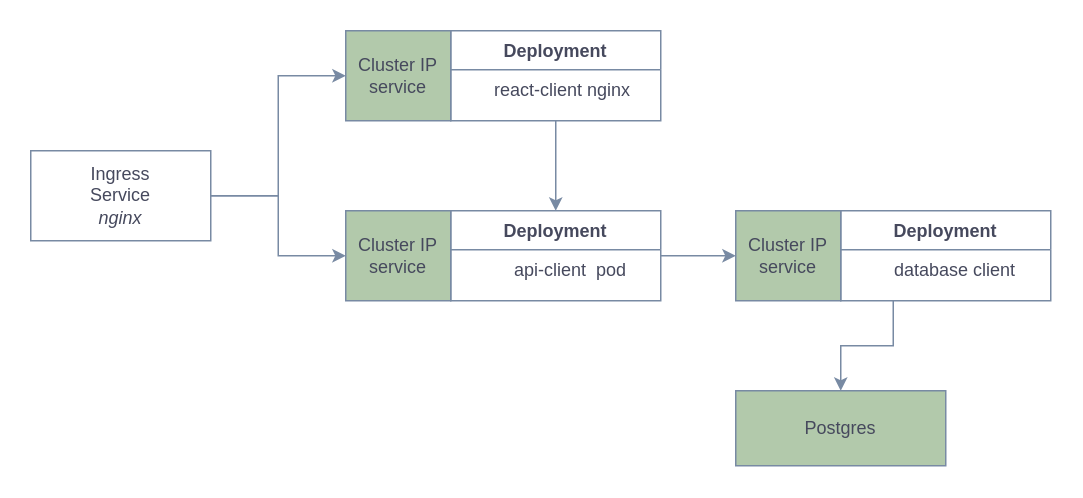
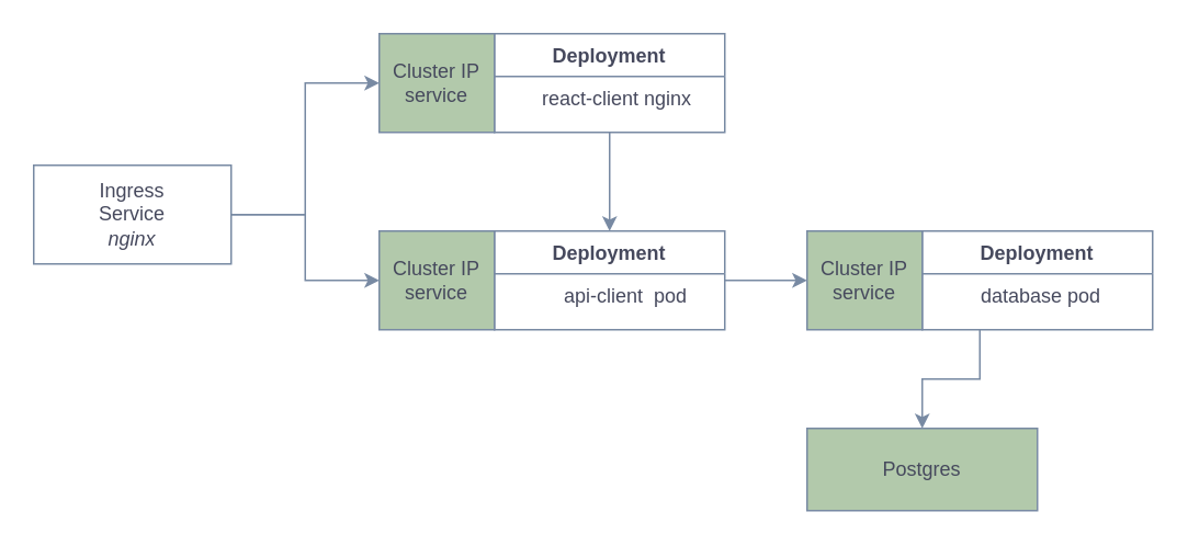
- <mxCell id="15" value="         database client" style="text;strokeColor=none;fillColor=none;align=left;verticalAlign=top;spacingLeft=4;spacingRight=4;overflow=hidden;rotatable=0;points=[[0,0.5],[1,0.5]];portConstraint=eastwest;fontColor=#46495D;" parent="14" vertex="1"><mxGeometry y="26" width="140" height="34" as="geometry" /></mxCell>
+ <mxCell id="15" value="         database pod" style="text;strokeColor=none;fillColor=none;align=left;verticalAlign=top;spacingLeft=4;spacingRight=4;overflow=hidden;rotatable=0;points=[[0,0.5],[1,0.5]];portConstraint=eastwest;fontColor=#46495D;" parent="14" vertex="1"><mxGeometry y="26" width="140" height="34" as="geometry" /></mxCell>
